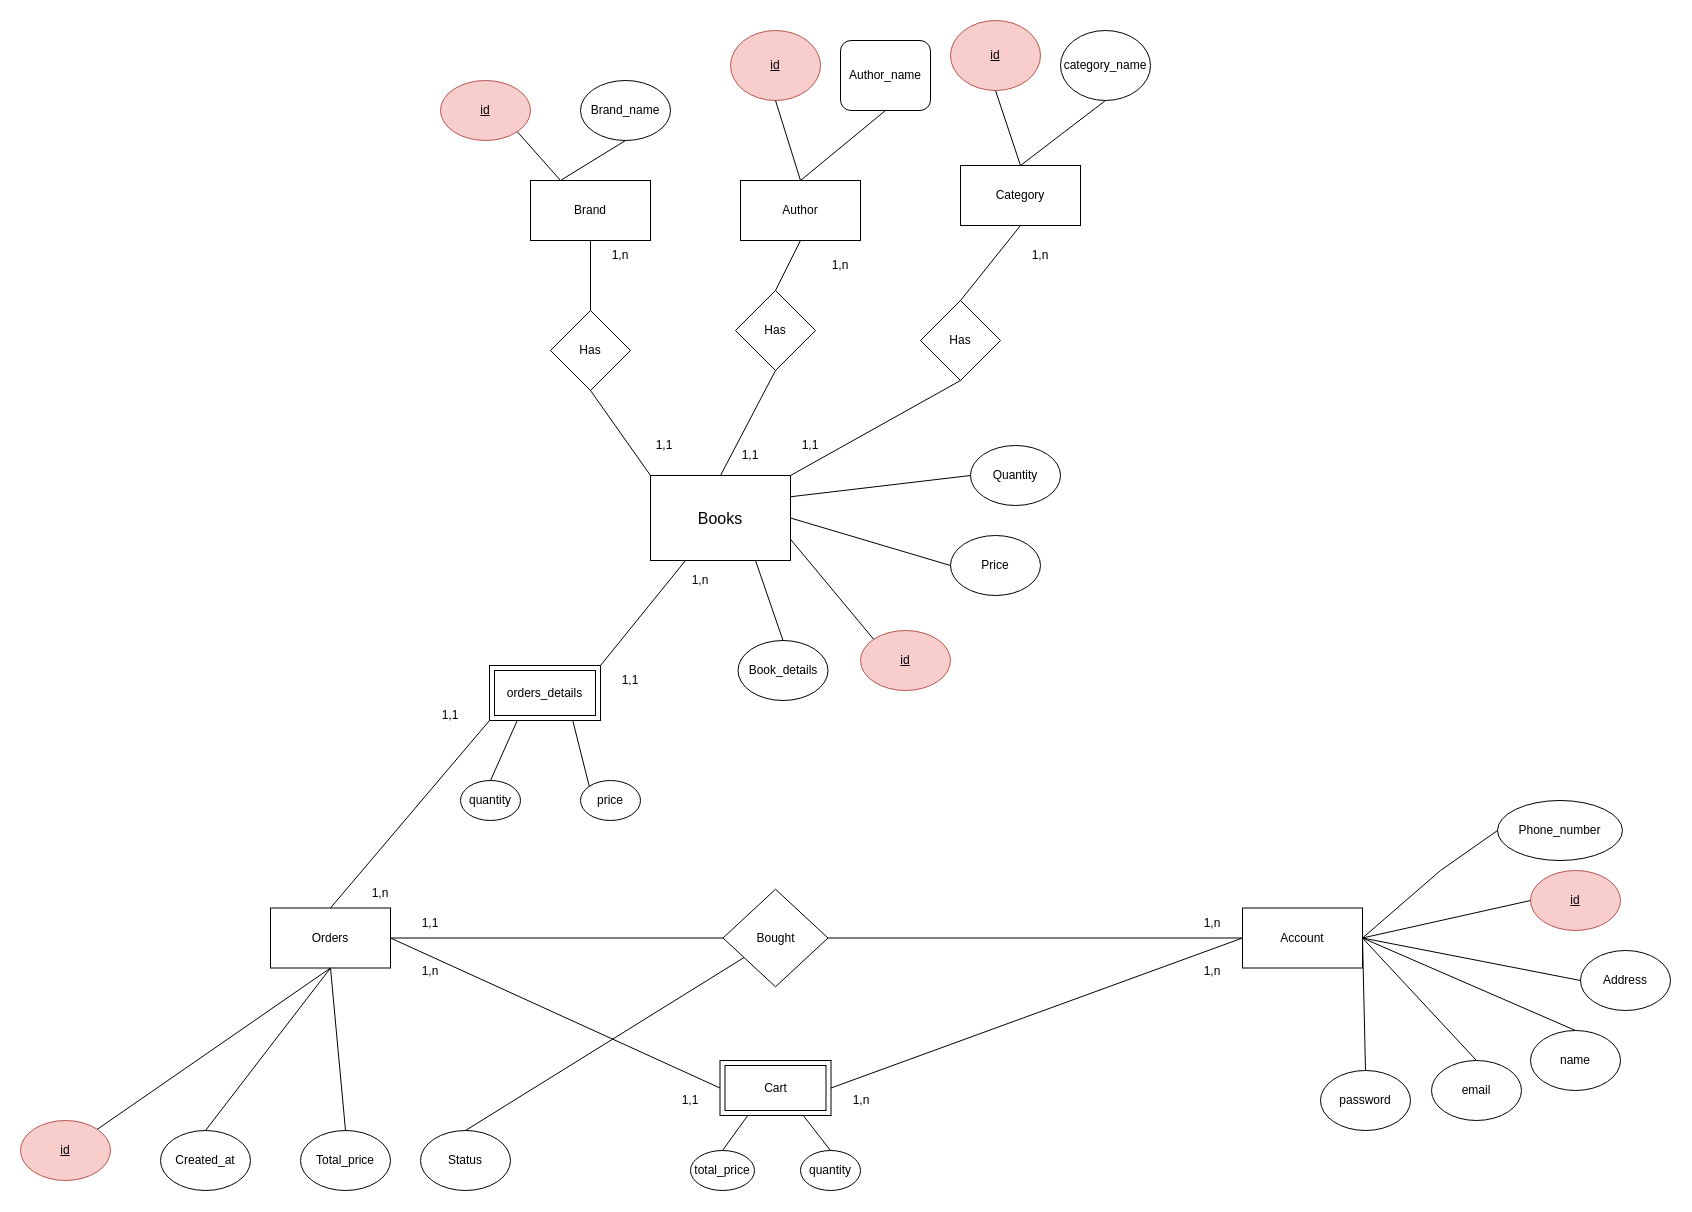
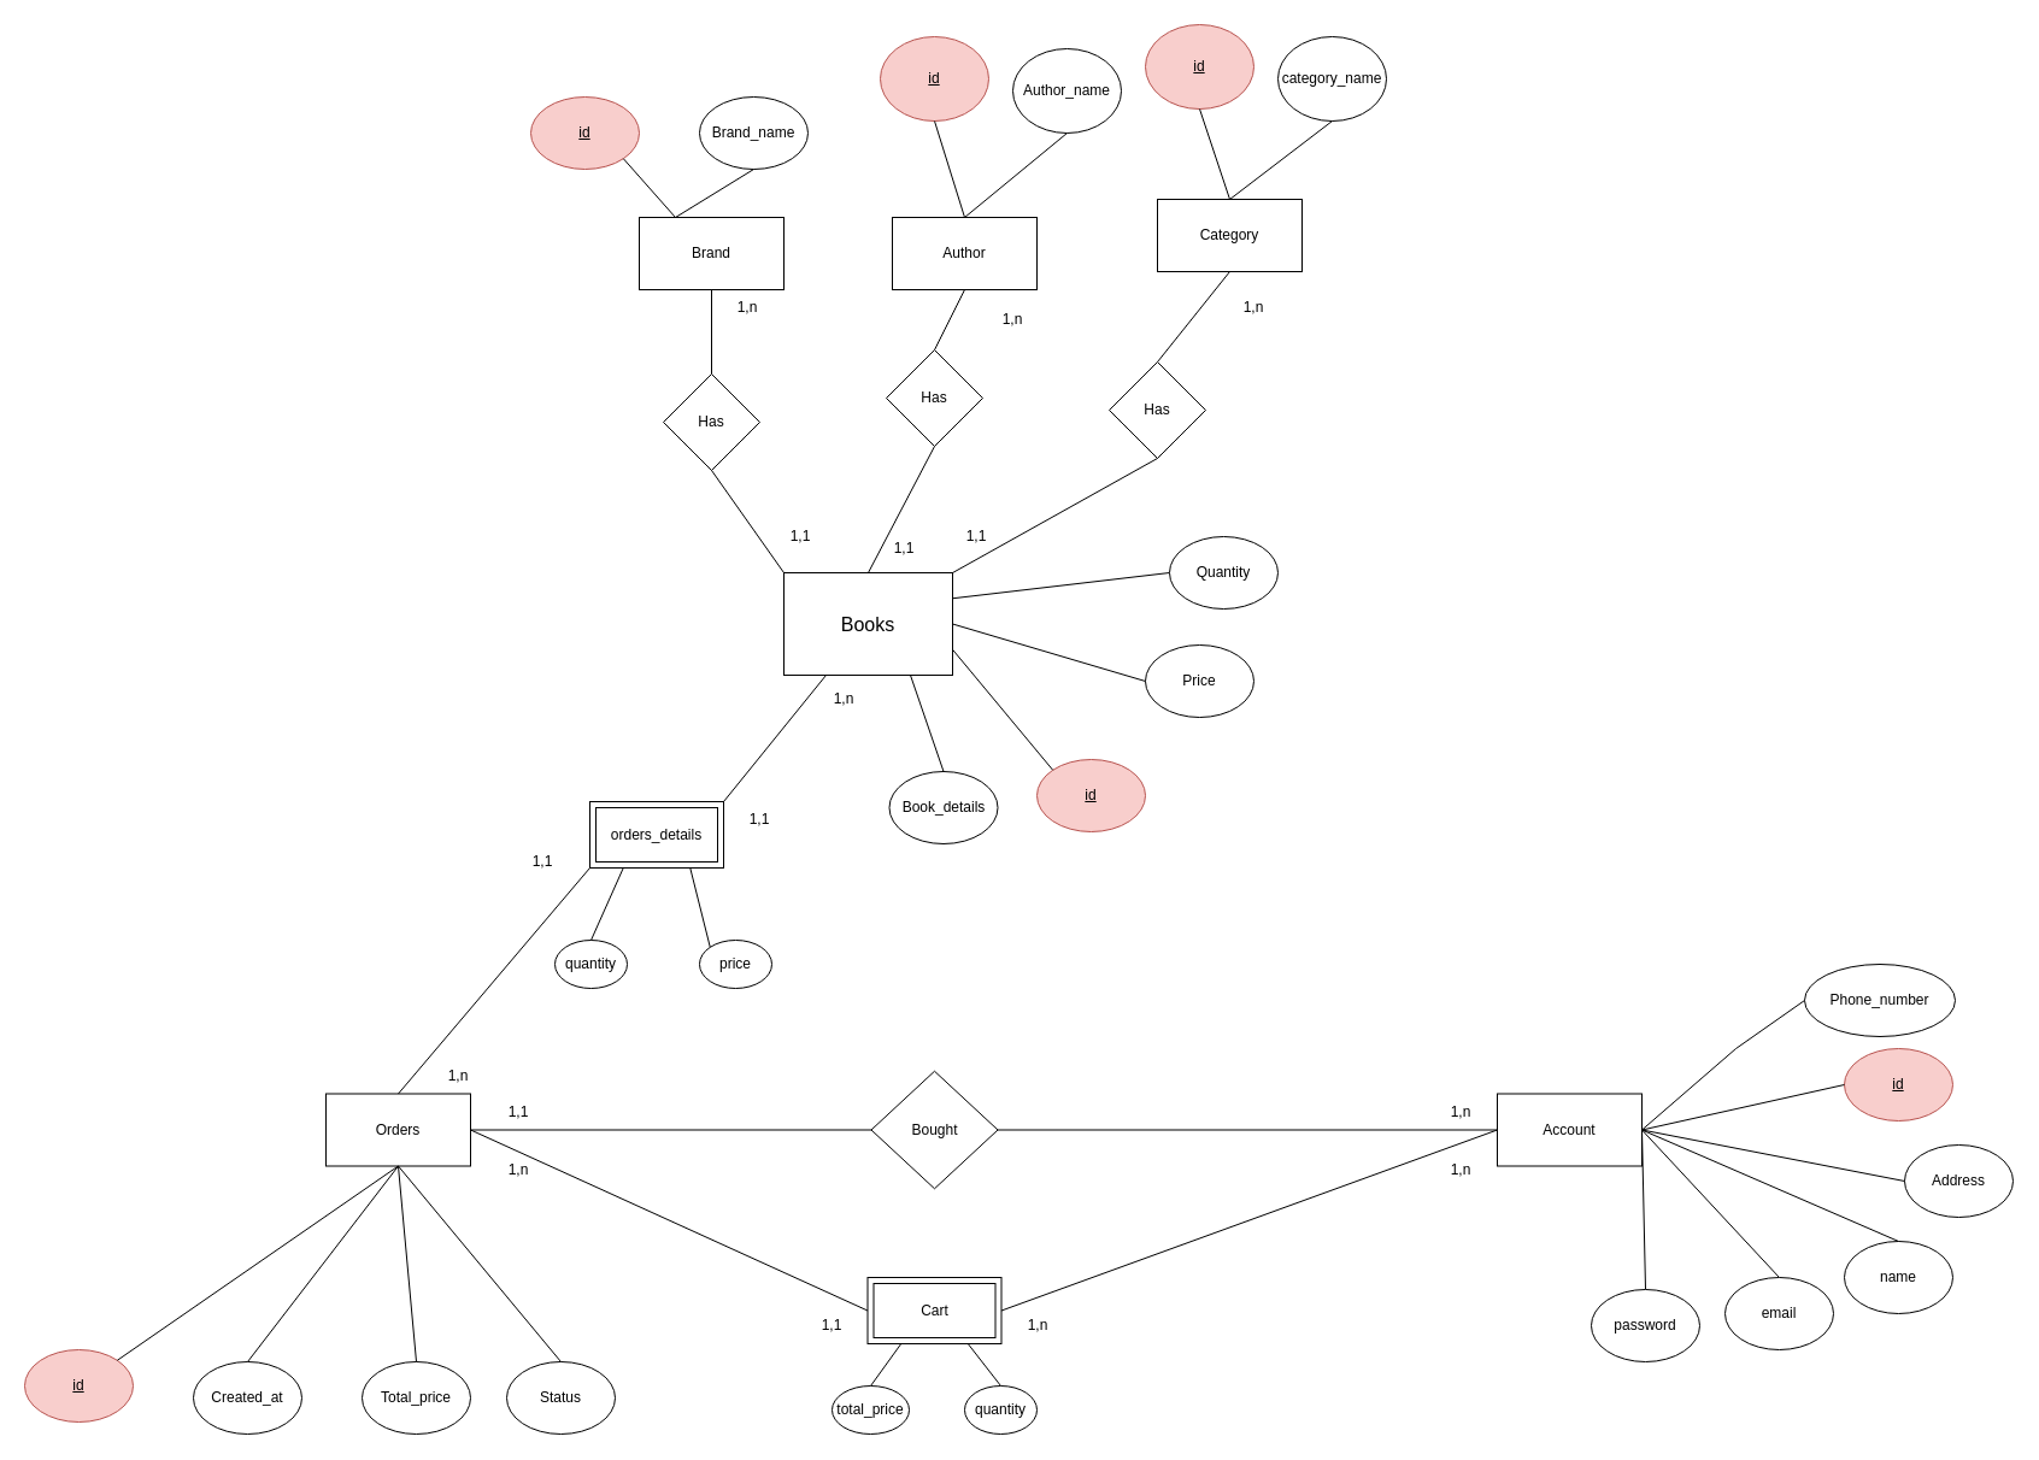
- <mxCell id="55" value="Author_name" style="whiteSpace=wrap;html=1;rounded=1;" parent="1" vertex="1"><mxGeometry x="840" y="40" width="90" height="70" as="geometry" /></mxCell>
+ <mxCell id="55" value="Author_name" style="ellipse;whiteSpace=wrap;html=1;" parent="1" vertex="1"><mxGeometry x="840" y="40" width="90" height="70" as="geometry" /></mxCell>
- <mxCell id="63" value="" style="endArrow=none;html=1;rounded=0;exitX=0.5;exitY=0;exitDx=0;exitDy=0;" parent="1" source="62" target="13" edge="1"><mxGeometry width="50" height="50" relative="1" as="geometry"><mxPoint x="450" y="1090" as="sourcePoint" /><mxPoint x="500" y="1040" as="targetPoint" /></mxGeometry></mxCell>
+ <mxCell id="63" value="" style="endArrow=none;html=1;rounded=0;entryX=0.5;entryY=1;entryDx=0;entryDy=0;exitX=0.5;exitY=0;exitDx=0;exitDy=0;" parent="1" source="62" target="6" edge="1"><mxGeometry width="50" height="50" relative="1" as="geometry"><mxPoint x="450" y="1090" as="sourcePoint" /><mxPoint x="500" y="1040" as="targetPoint" /></mxGeometry></mxCell>
